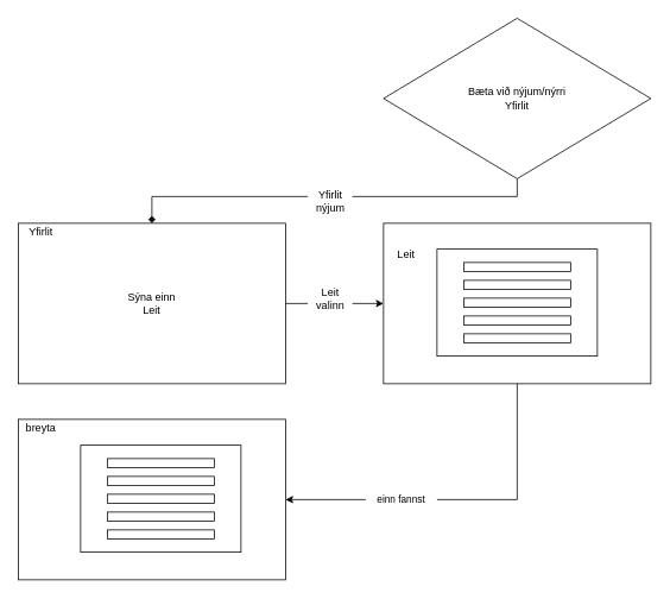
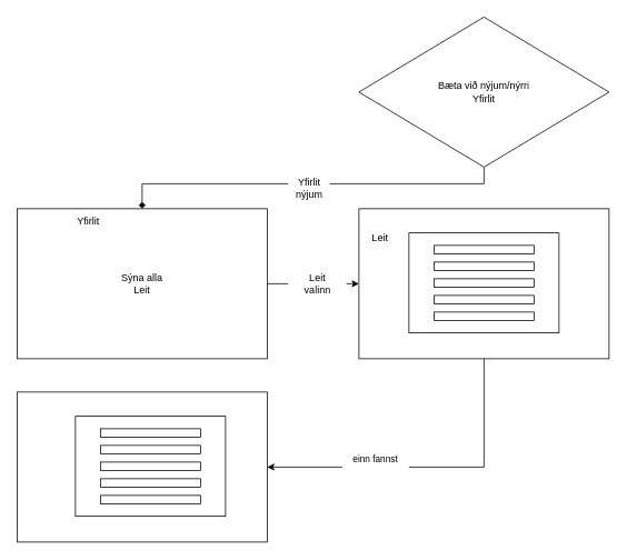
- <mxCell id="6" value="Yfirlit" style="text;html=1;align=center;verticalAlign=middle;resizable=0;points=[];;autosize=1;" vertex="1" parent="1"><mxGeometry x="20" y="250" width="50" height="20" as="geometry" /></mxCell>
+ <mxCell id="6" value="Yfirlit" style="text;html=1;align=center;verticalAlign=middle;resizable=0;points=[];;autosize=1;" vertex="1" parent="1"><mxGeometry x="80" y="255" width="50" height="20" as="geometry" /></mxCell>
- <mxCell id="26" value="Leit&lt;br&gt;valinn" style="text;html=1;align=center;verticalAlign=middle;resizable=0;points=[];;autosize=1;fillColor=#ffffff;" vertex="1" parent="1"><mxGeometry x="345" y="320" width="50" height="30" as="geometry" /></mxCell>
+ <mxCell id="26" value="Leit&lt;br&gt;valinn" style="text;html=1;align=center;verticalAlign=middle;resizable=0;points=[];;autosize=1;fillColor=#ffffff;" vertex="1" parent="1"><mxGeometry x="345" y="320" width="70" height="40" as="geometry" /></mxCell>
- <mxCell id="5" value="Sýna einn&lt;br&gt;Leit" style="rounded=0;whiteSpace=wrap;strokeWidth=1;fillColor=none;html=1;" vertex="1" parent="1"><mxGeometry x="20" y="250" width="300" height="180" as="geometry" /></mxCell>
+ <mxCell id="5" value="Sýna alla&lt;br&gt;Leit" style="rounded=0;whiteSpace=wrap;strokeWidth=1;fillColor=none;html=1;" vertex="1" parent="1"><mxGeometry x="20" y="250" width="300" height="180" as="geometry" /></mxCell>
- <mxCell id="24" value="breyta" style="text;html=1;align=center;verticalAlign=middle;resizable=0;points=[];;autosize=1;" vertex="1" parent="1"><mxGeometry x="20" y="470" width="50" height="20" as="geometry" /></mxCell>
- <mxCell id="23" value="&lt;font style=&quot;font-size: 11px&quot;&gt;einn fannst&lt;br&gt;&lt;/font&gt;" style="text;html=1;strokeColor=none;fillColor=#ffffff;align=center;verticalAlign=middle;whiteSpace=wrap;rounded=0;fontSize=9;" vertex="1" parent="1"><mxGeometry x="410" y="545" width="80" height="30" as="geometry" /></mxCell>
+ <mxCell id="23" value="&lt;font style=&quot;font-size: 11px&quot;&gt;einn fannst&lt;br&gt;&lt;/font&gt;" style="text;html=1;strokeColor=none;fillColor=#ffffff;align=center;verticalAlign=middle;whiteSpace=wrap;rounded=0;fontSize=9;" vertex="1" parent="1"><mxGeometry x="410" y="535" width="80" height="30" as="geometry" /></mxCell>
